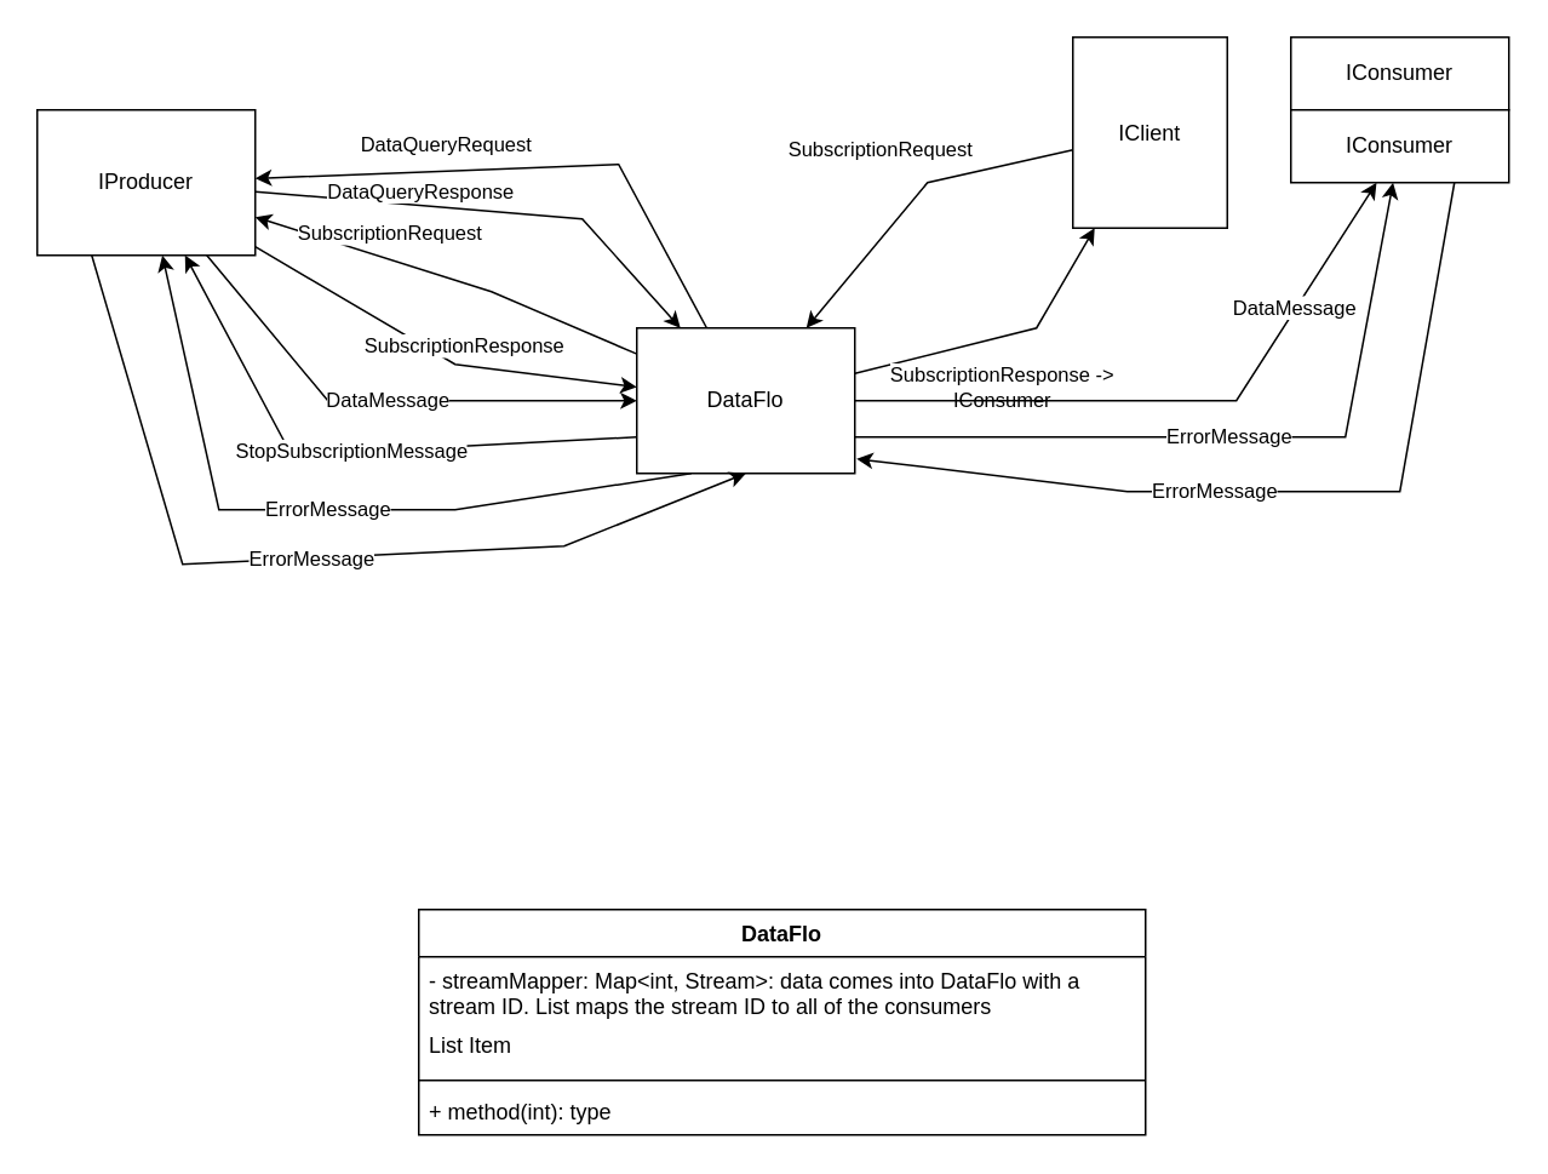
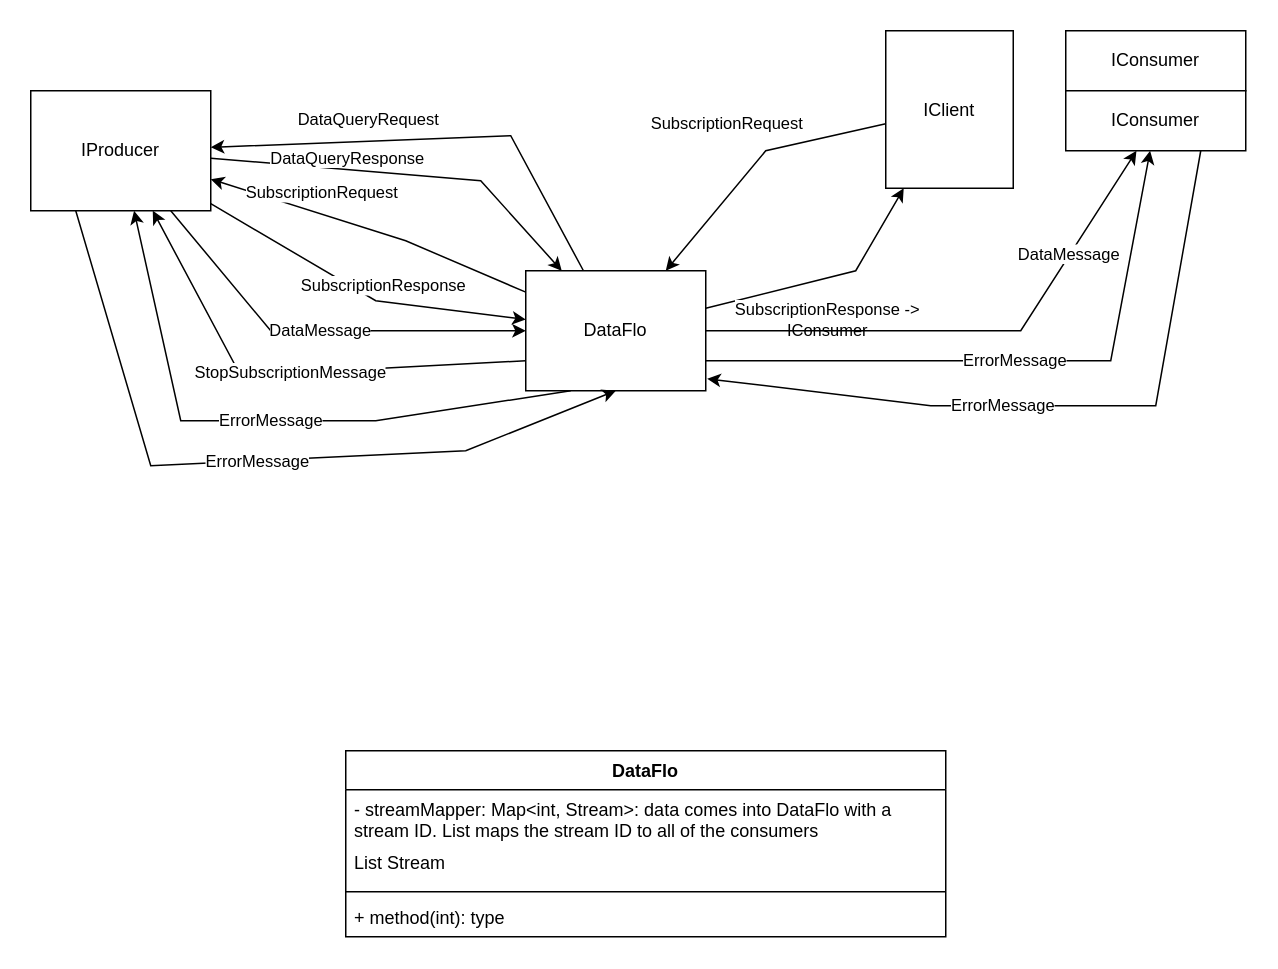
- <mxCell id="26" value="List Item" style="text;strokeColor=none;fillColor=none;align=left;verticalAlign=middle;spacingLeft=4;spacingRight=4;overflow=hidden;points=[[0,0.5],[1,0.5]];portConstraint=eastwest;rotatable=0;whiteSpace=wrap;html=1;" vertex="1" parent="24"><mxGeometry y="60" width="400" height="30" as="geometry" /></mxCell>
+ <mxCell id="26" value="List Stream" style="text;strokeColor=none;fillColor=none;align=left;verticalAlign=middle;spacingLeft=4;spacingRight=4;overflow=hidden;points=[[0,0.5],[1,0.5]];portConstraint=eastwest;rotatable=0;whiteSpace=wrap;html=1;" vertex="1" parent="24"><mxGeometry y="60" width="400" height="30" as="geometry" /></mxCell>
